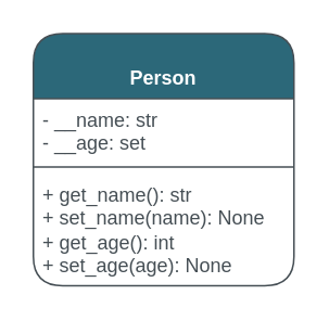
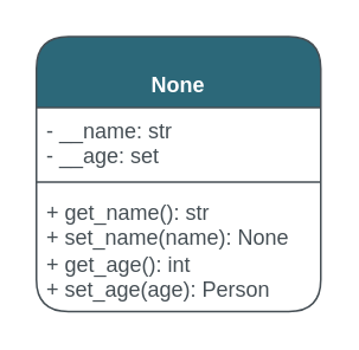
- <mxCell id="2" value="&lt;br&gt;Person" style="swimlane;fontStyle=1;align=center;verticalAlign=top;childLayout=stackLayout;horizontal=1;startSize=40;horizontalStack=0;resizeParent=1;resizeParentMax=0;resizeLast=0;collapsible=1;marginBottom=0;whiteSpace=wrap;html=1;strokeColor=#464F55;fontColor=#FFFFFF;fillColor=#2C6879;rounded=1;labelBackgroundColor=none;" parent="1" vertex="1"><mxGeometry x="20" y="20" width="160" height="155" as="geometry"><mxRectangle x="330" y="270" width="120" height="40" as="alternateBounds" /></mxGeometry></mxCell>
+ <mxCell id="2" value="&lt;br&gt;None" style="swimlane;fontStyle=1;align=center;verticalAlign=top;childLayout=stackLayout;horizontal=1;startSize=40;horizontalStack=0;resizeParent=1;resizeParentMax=0;resizeLast=0;collapsible=1;marginBottom=0;whiteSpace=wrap;html=1;strokeColor=#464F55;fontColor=#FFFFFF;fillColor=#2C6879;rounded=1;labelBackgroundColor=none;" parent="1" vertex="1"><mxGeometry x="20" y="20" width="160" height="155" as="geometry"><mxRectangle x="330" y="270" width="120" height="40" as="alternateBounds" /></mxGeometry></mxCell>
- <mxCell id="5" value="+ get_name(): str&lt;br&gt;+ set_name(name): None&lt;br&gt;+ get_age(): int&lt;br&gt;+ set_age(age): None" style="text;strokeColor=none;fillColor=none;align=left;verticalAlign=top;spacingLeft=4;spacingRight=4;overflow=hidden;rotatable=0;points=[[0,0.5],[1,0.5]];portConstraint=eastwest;whiteSpace=wrap;html=1;fontColor=#464F55;rounded=1;labelBackgroundColor=none;" parent="2" vertex="1"><mxGeometry y="86" width="160" height="69" as="geometry" /></mxCell>
+ <mxCell id="5" value="+ get_name(): str&lt;br&gt;+ set_name(name): None&lt;br&gt;+ get_age(): int&lt;br&gt;+ set_age(age): Person" style="text;strokeColor=none;fillColor=none;align=left;verticalAlign=top;spacingLeft=4;spacingRight=4;overflow=hidden;rotatable=0;points=[[0,0.5],[1,0.5]];portConstraint=eastwest;whiteSpace=wrap;html=1;fontColor=#464F55;rounded=1;labelBackgroundColor=none;" parent="2" vertex="1"><mxGeometry y="86" width="160" height="69" as="geometry" /></mxCell>
